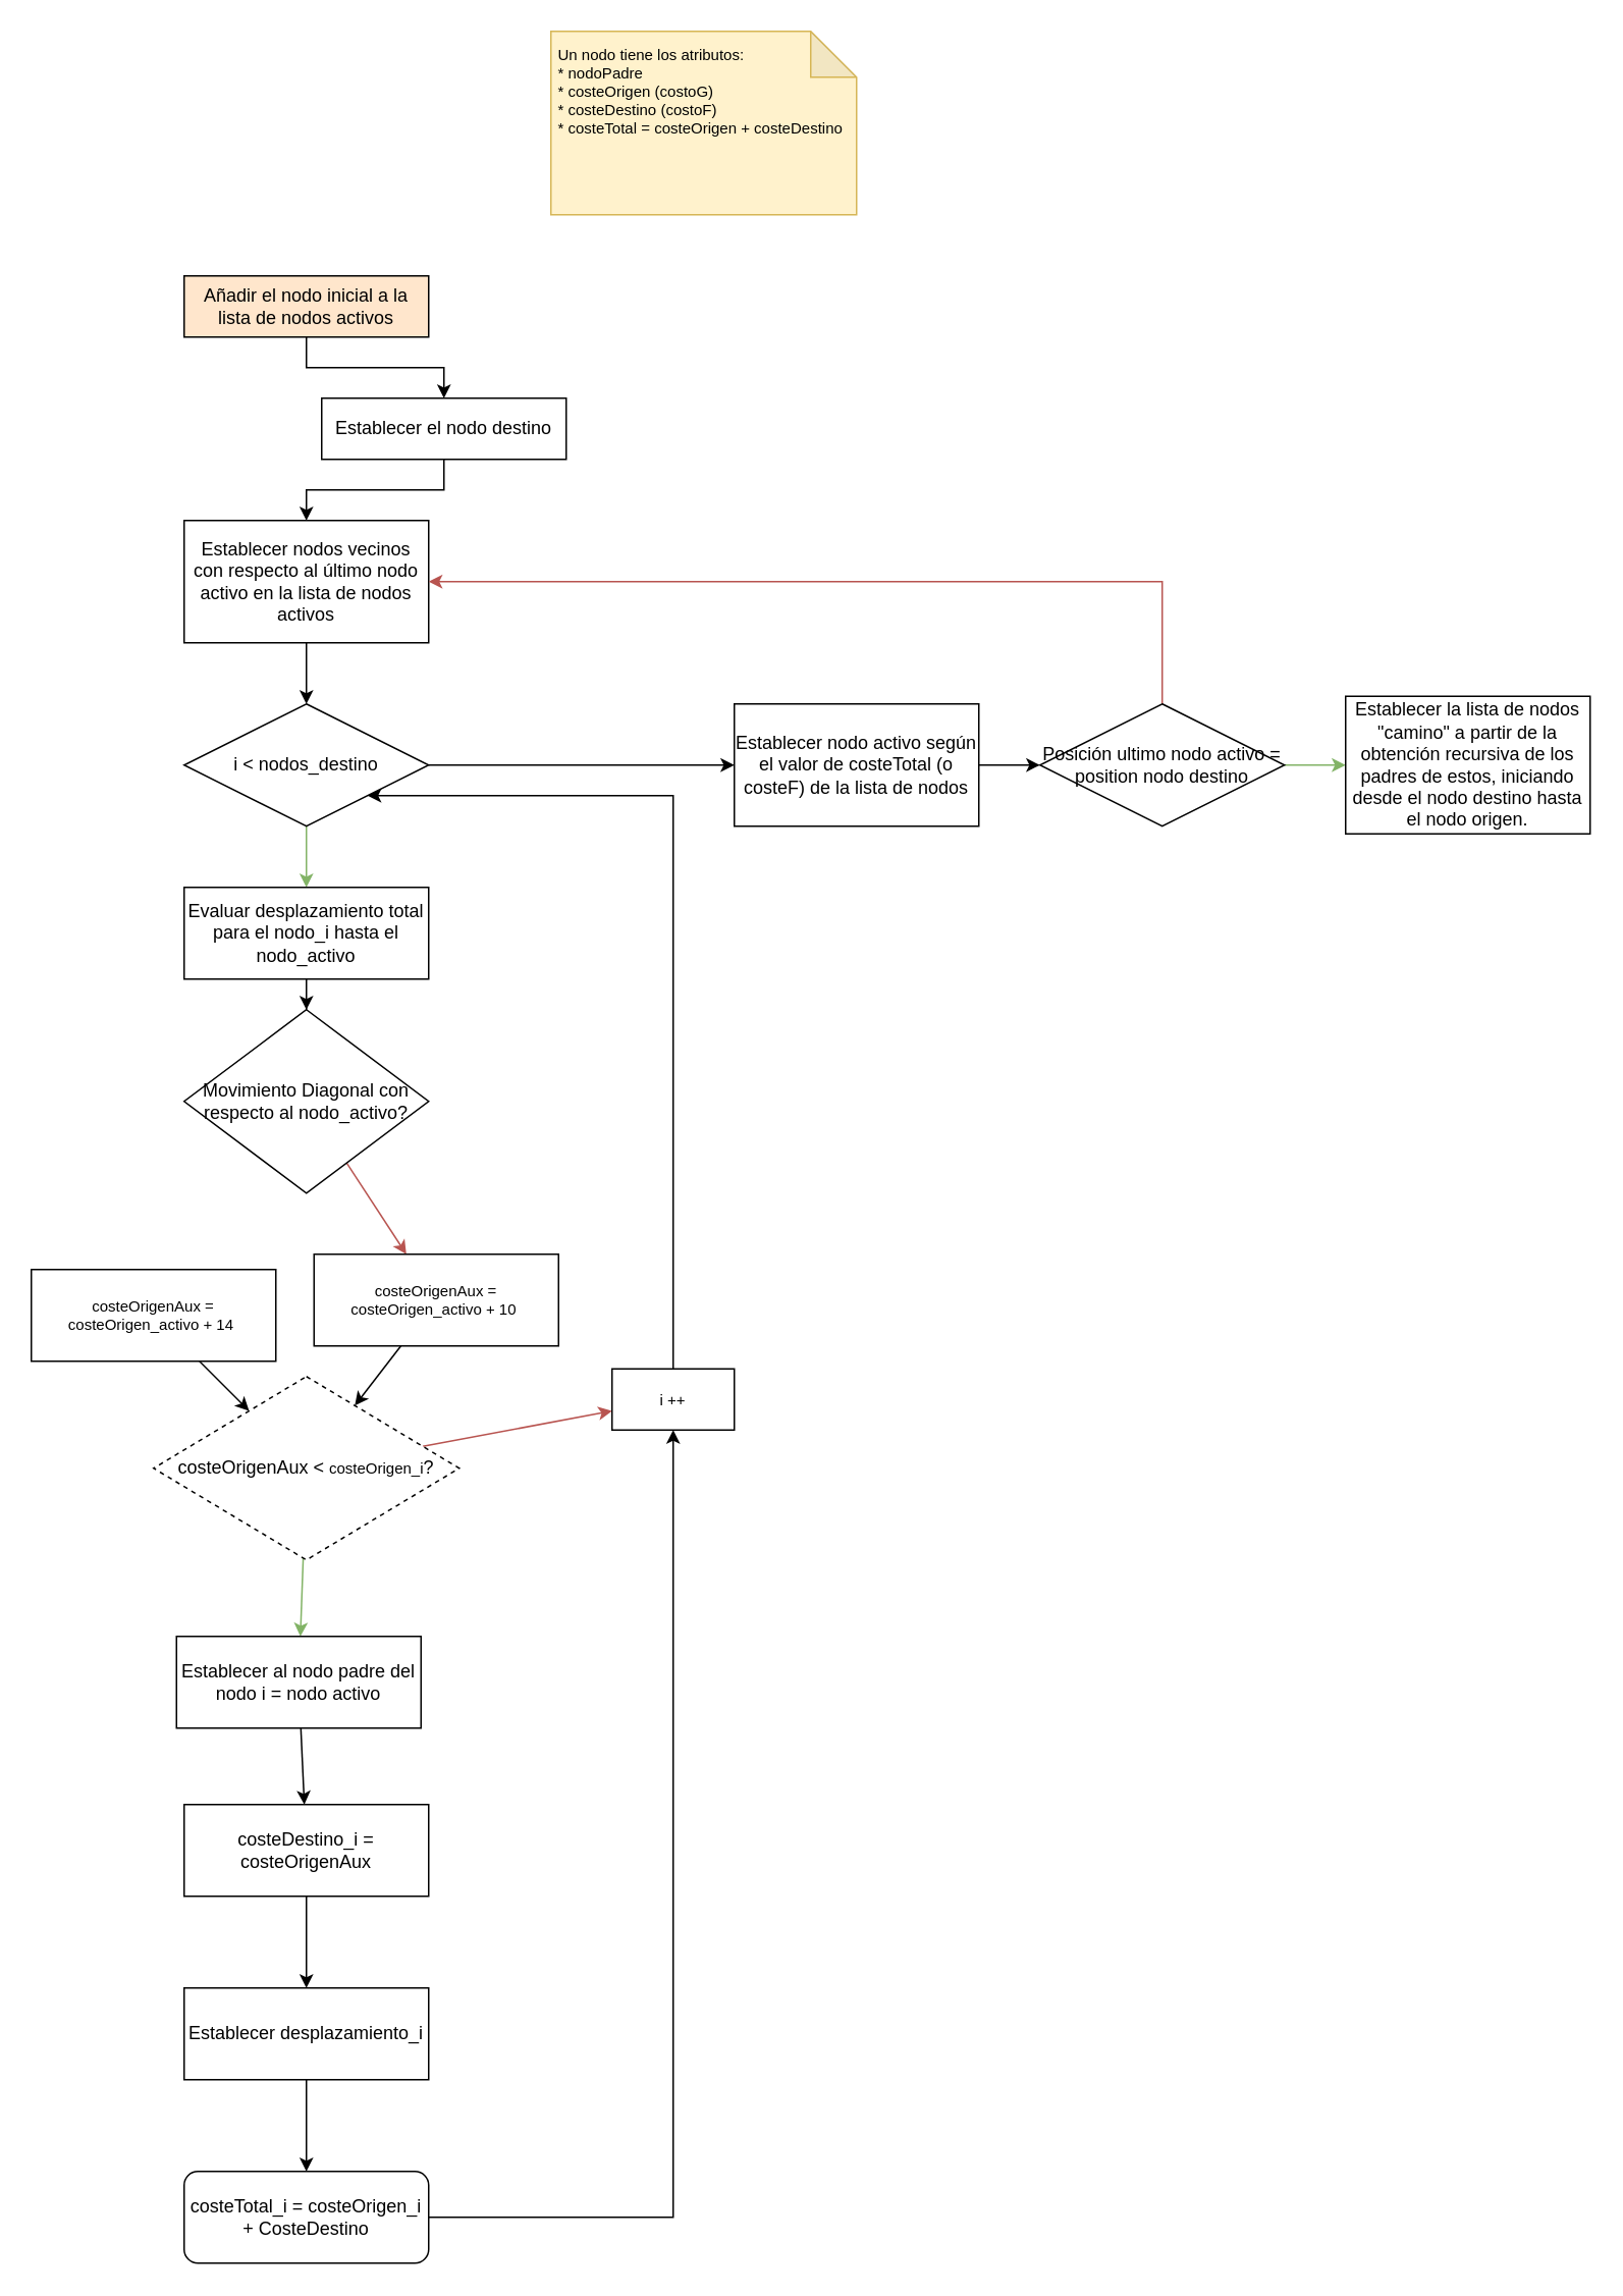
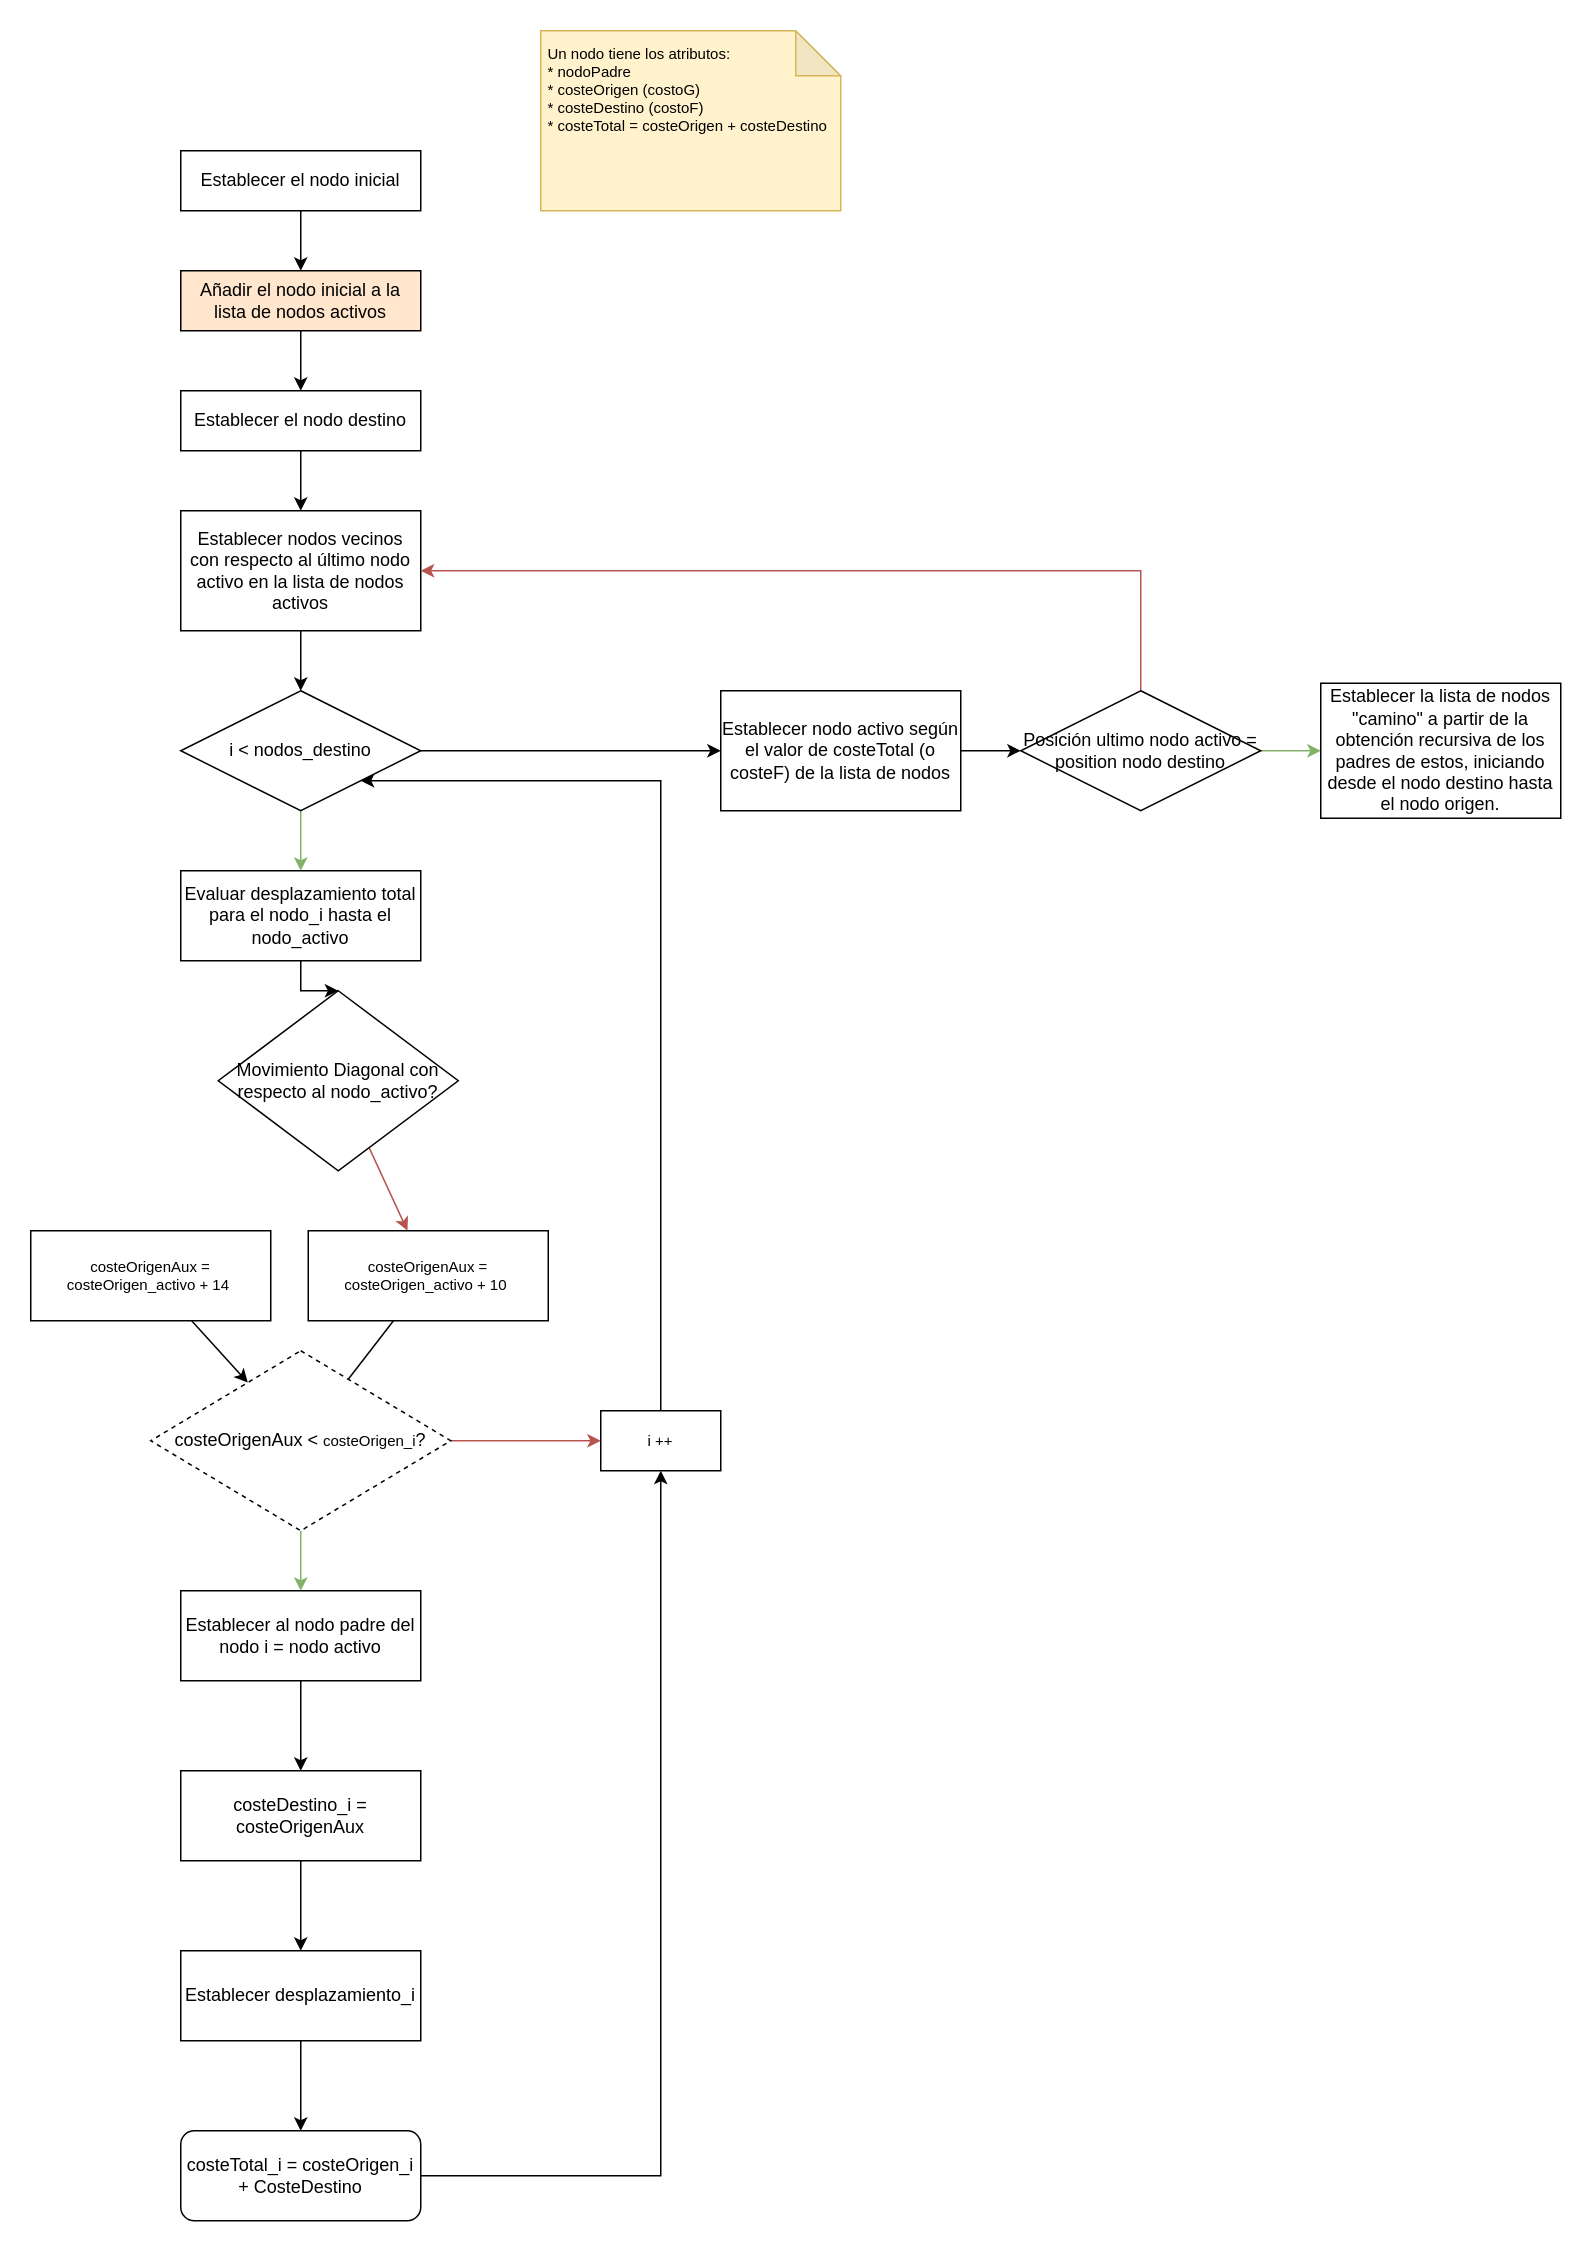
+ <mxCell id="3" value="Establecer el nodo inicial" style="rounded=0;whiteSpace=wrap;html=1;" parent="1" vertex="1"><mxGeometry x="120" y="100" width="160" height="40" as="geometry" /></mxCell>
+ <mxCell id="2" style="edgeStyle=orthogonalEdgeStyle;rounded=0;orthogonalLoop=1;jettySize=auto;html=1;" parent="1" source="3" target="12" edge="1"><mxGeometry relative="1" as="geometry" /></mxCell>
- <mxCell id="5" value="Establecer el nodo destino" style="rounded=0;whiteSpace=wrap;html=1;" parent="1" vertex="1"><mxGeometry x="210" y="260" width="160" height="40" as="geometry" /></mxCell>
+ <mxCell id="5" value="Establecer el nodo destino" style="rounded=0;whiteSpace=wrap;html=1;" parent="1" vertex="1"><mxGeometry x="120" y="260" width="160" height="40" as="geometry" /></mxCell>
- <mxCell id="21" value="Movimiento Diagonal con respecto al nodo_activo?" style="rhombus;whiteSpace=wrap;html=1;" parent="1" vertex="1"><mxGeometry x="120" y="660" width="160" height="120" as="geometry" /></mxCell>
+ <mxCell id="21" value="Movimiento Diagonal con respecto al nodo_activo?" style="rhombus;whiteSpace=wrap;html=1;" parent="1" vertex="1"><mxGeometry x="145" y="660" width="160" height="120" as="geometry" /></mxCell>
- <mxCell id="23" value="costeOrigenAux = costeOrigen_activo&amp;nbsp;+ 14&amp;nbsp;" style="rounded=0;whiteSpace=wrap;html=1;fontSize=10;" parent="1" vertex="1"><mxGeometry x="20" y="830" width="160" height="60" as="geometry" /></mxCell>
+ <mxCell id="23" value="costeOrigenAux = costeOrigen_activo&amp;nbsp;+ 14&amp;nbsp;" style="rounded=0;whiteSpace=wrap;html=1;fontSize=10;" parent="1" vertex="1"><mxGeometry x="20" y="820" width="160" height="60" as="geometry" /></mxCell>
- <mxCell id="25" style="rounded=0;orthogonalLoop=1;jettySize=auto;html=1;" parent="1" source="26" target="17" edge="1"><mxGeometry relative="1" as="geometry" /></mxCell>
+ <mxCell id="25" style="rounded=0;orthogonalLoop=1;jettySize=auto;html=1;endArrow=none;" parent="1" source="26" target="17" edge="1"><mxGeometry relative="1" as="geometry" /></mxCell>
- <mxCell id="32" value="i ++" style="rounded=0;whiteSpace=wrap;html=1;fontSize=10;" parent="1" vertex="1"><mxGeometry x="400" y="895" width="80" height="40" as="geometry" /></mxCell>
+ <mxCell id="32" value="i ++" style="rounded=0;whiteSpace=wrap;html=1;fontSize=10;" parent="1" vertex="1"><mxGeometry x="400" y="940" width="80" height="40" as="geometry" /></mxCell>
- <mxCell id="19" value="Establecer al nodo padre del nodo i = nodo activo" style="rounded=0;whiteSpace=wrap;html=1;" parent="1" vertex="1"><mxGeometry x="115" y="1070" width="160" height="60" as="geometry" /></mxCell>
+ <mxCell id="19" value="Establecer al nodo padre del nodo i = nodo activo" style="rounded=0;whiteSpace=wrap;html=1;" parent="1" vertex="1"><mxGeometry x="120" y="1060" width="160" height="60" as="geometry" /></mxCell>
